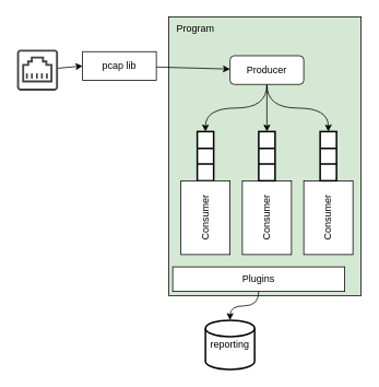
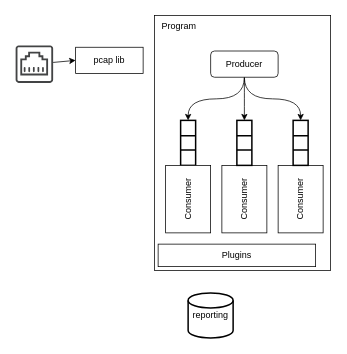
- <mxCell id="2" value="Program" style="rounded=0;whiteSpace=wrap;html=1;align=left;verticalAlign=top;spacingLeft=8;fillColor=#d5e8d4;" vertex="1" parent="1"><mxGeometry x="205" y="20" width="235" height="340" as="geometry" /></mxCell>
+ <mxCell id="2" value="Program" style="rounded=0;whiteSpace=wrap;html=1;align=left;verticalAlign=top;spacingLeft=8;" vertex="1" parent="1"><mxGeometry x="205" y="20" width="235" height="340" as="geometry" /></mxCell>
- <mxCell id="5" value="" style="edgeStyle=none;html=1;" edge="1" parent="1" source="6" target="10"><mxGeometry relative="1" as="geometry" /></mxCell>
- <mxCell id="17" style="edgeStyle=orthogonalEdgeStyle;curved=1;html=1;exitX=0.5;exitY=1;exitDx=0;exitDy=0;fontSize=12;entryX=0.5;entryY=0;entryDx=0;entryDy=0;entryPerimeter=0;" edge="1" parent="1" source="18" target="19"><mxGeometry relative="1" as="geometry"><mxPoint x="325" y="420" as="targetPoint" /></mxGeometry></mxCell>
